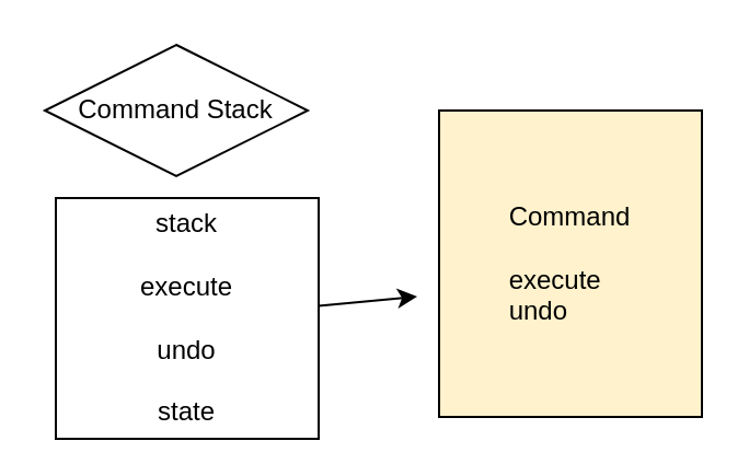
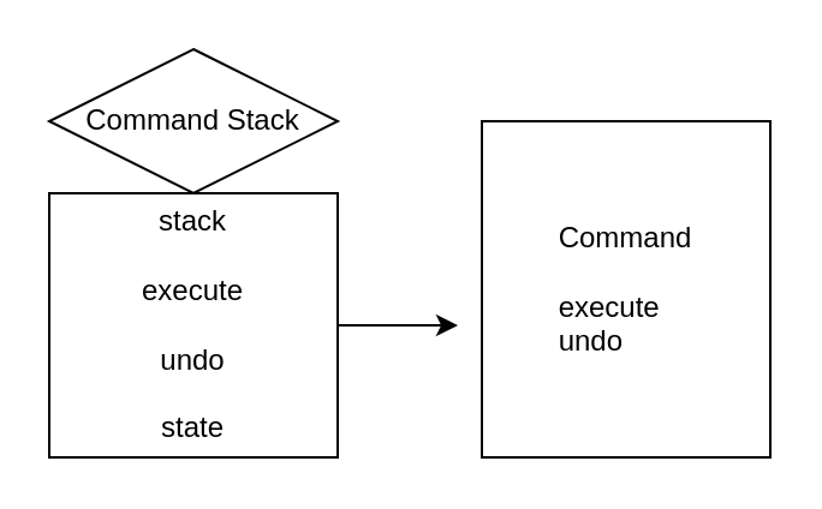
- <mxCell id="5" value="Command&lt;br&gt;&lt;br&gt;&lt;div style=&quot;text-align: left&quot;&gt;&lt;span&gt;execute&lt;/span&gt;&lt;/div&gt;&lt;div style=&quot;text-align: left&quot;&gt;&lt;span&gt;undo&lt;/span&gt;&lt;/div&gt;" style="whiteSpace=wrap;html=1;fillColor=#fff2cc;" vertex="1" parent="1"><mxGeometry x="200" y="50" width="120" height="140" as="geometry" /></mxCell>
+ <mxCell id="5" value="Command&lt;br&gt;&lt;br&gt;&lt;div style=&quot;text-align: left&quot;&gt;&lt;span&gt;execute&lt;/span&gt;&lt;/div&gt;&lt;div style=&quot;text-align: left&quot;&gt;&lt;span&gt;undo&lt;/span&gt;&lt;/div&gt;" style="whiteSpace=wrap;html=1;" vertex="1" parent="1"><mxGeometry x="200" y="50" width="120" height="140" as="geometry" /></mxCell>
- <mxCell id="4" value="stack&lt;br&gt;&lt;br&gt;execute&lt;br&gt;&lt;br&gt;undo&lt;br&gt;&lt;br&gt;state" style="whiteSpace=wrap;html=1;" vertex="1" parent="1"><mxGeometry x="25" y="90" width="120" height="110" as="geometry" /></mxCell>
+ <mxCell id="4" value="stack&lt;br&gt;&lt;br&gt;execute&lt;br&gt;&lt;br&gt;undo&lt;br&gt;&lt;br&gt;state" style="whiteSpace=wrap;html=1;" vertex="1" parent="1"><mxGeometry x="20" y="80" width="120" height="110" as="geometry" /></mxCell>
